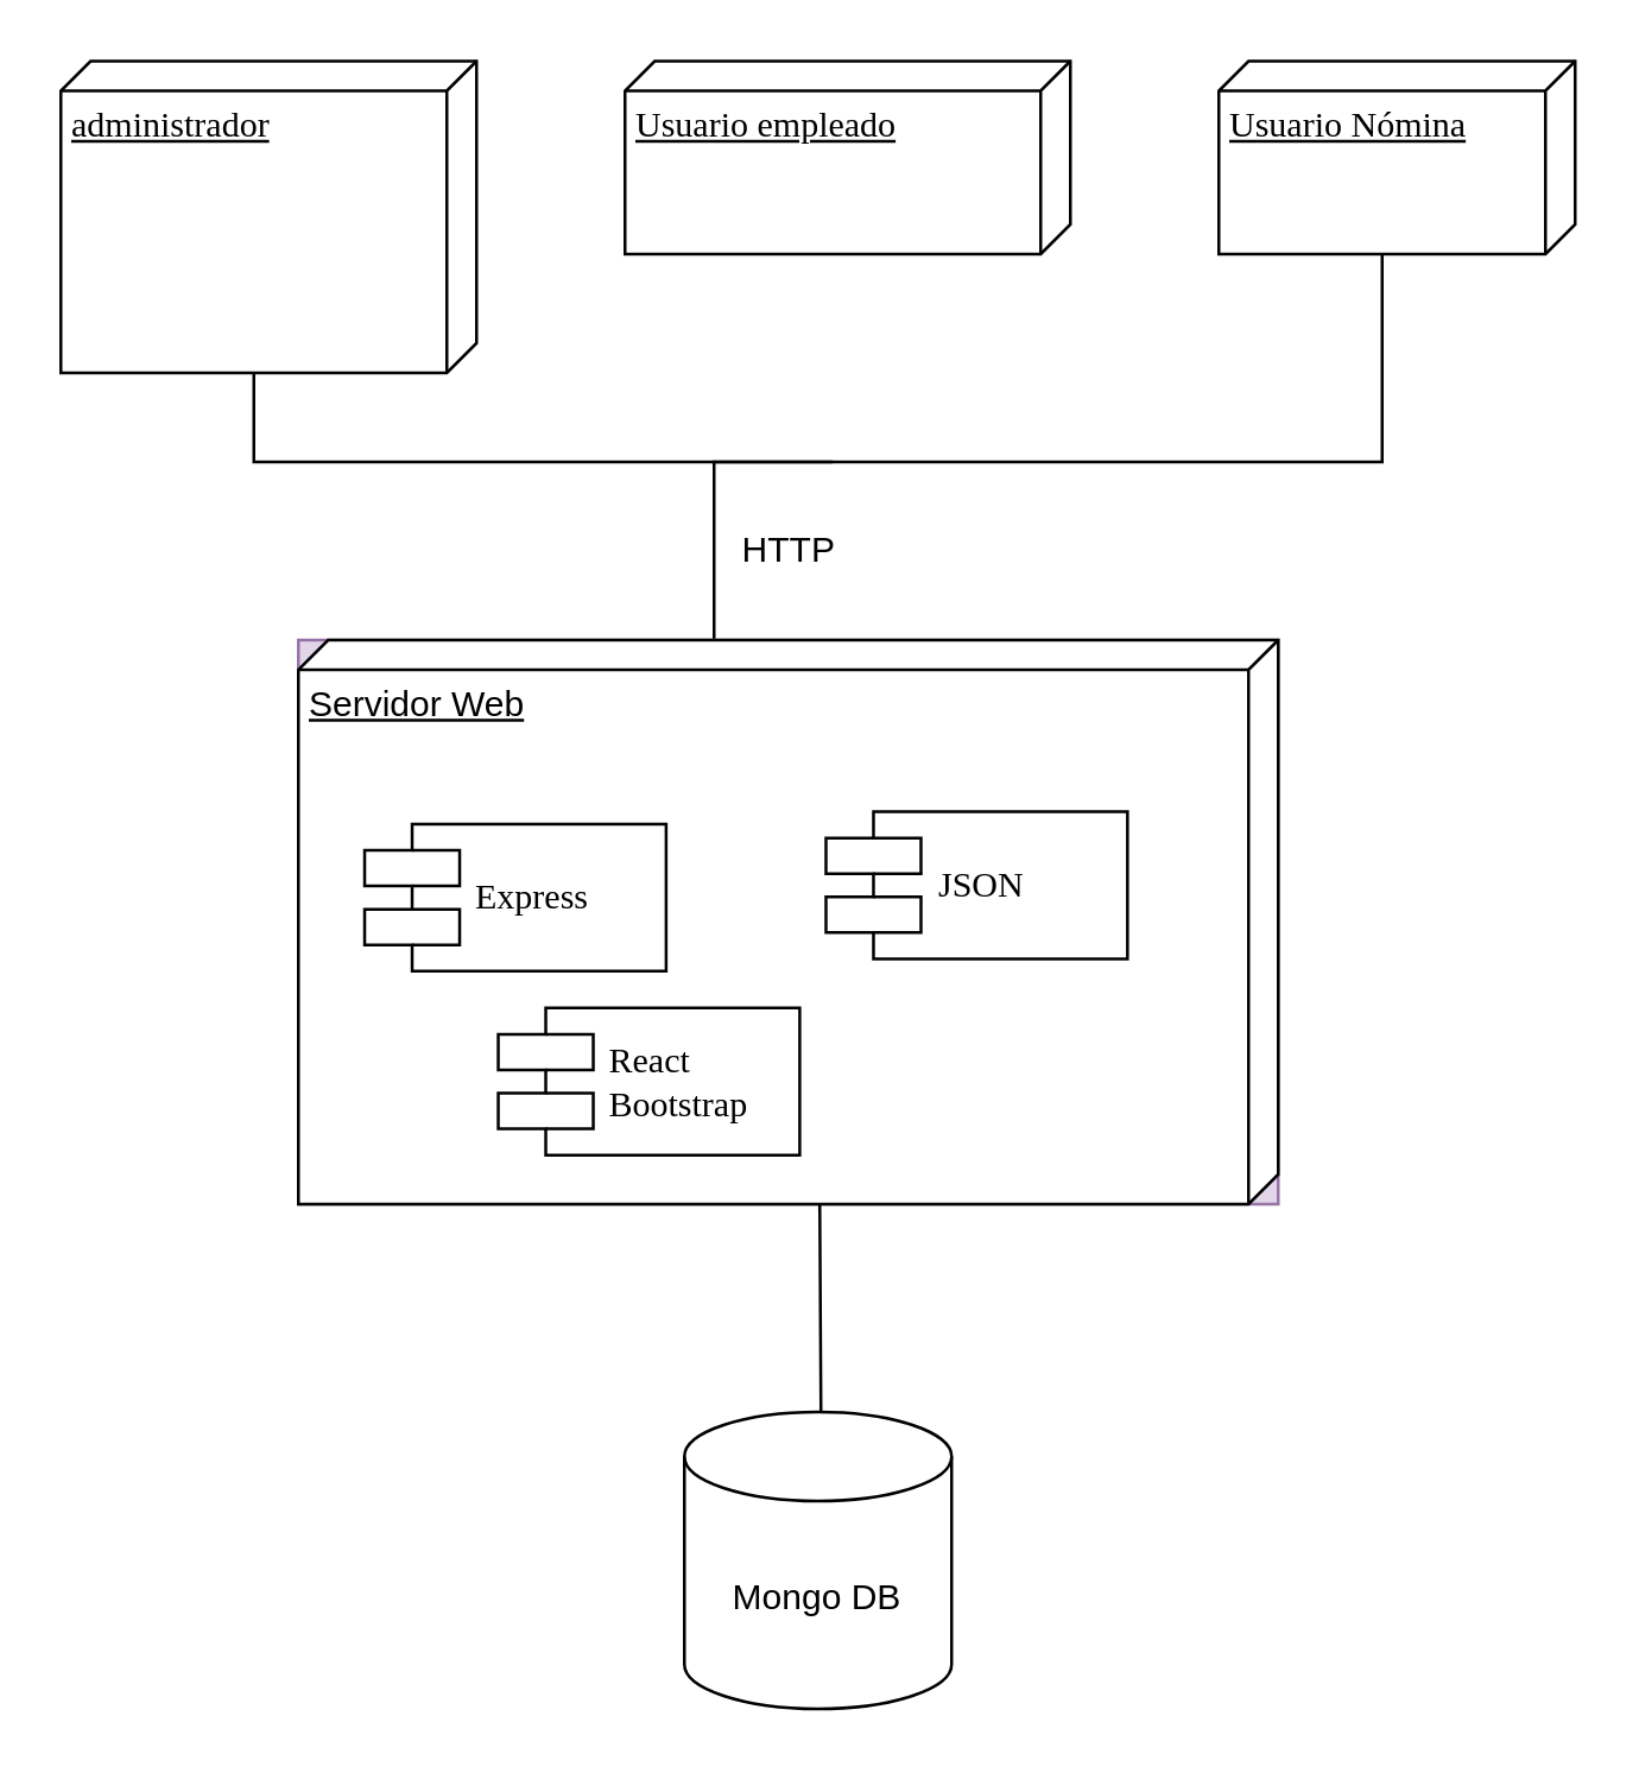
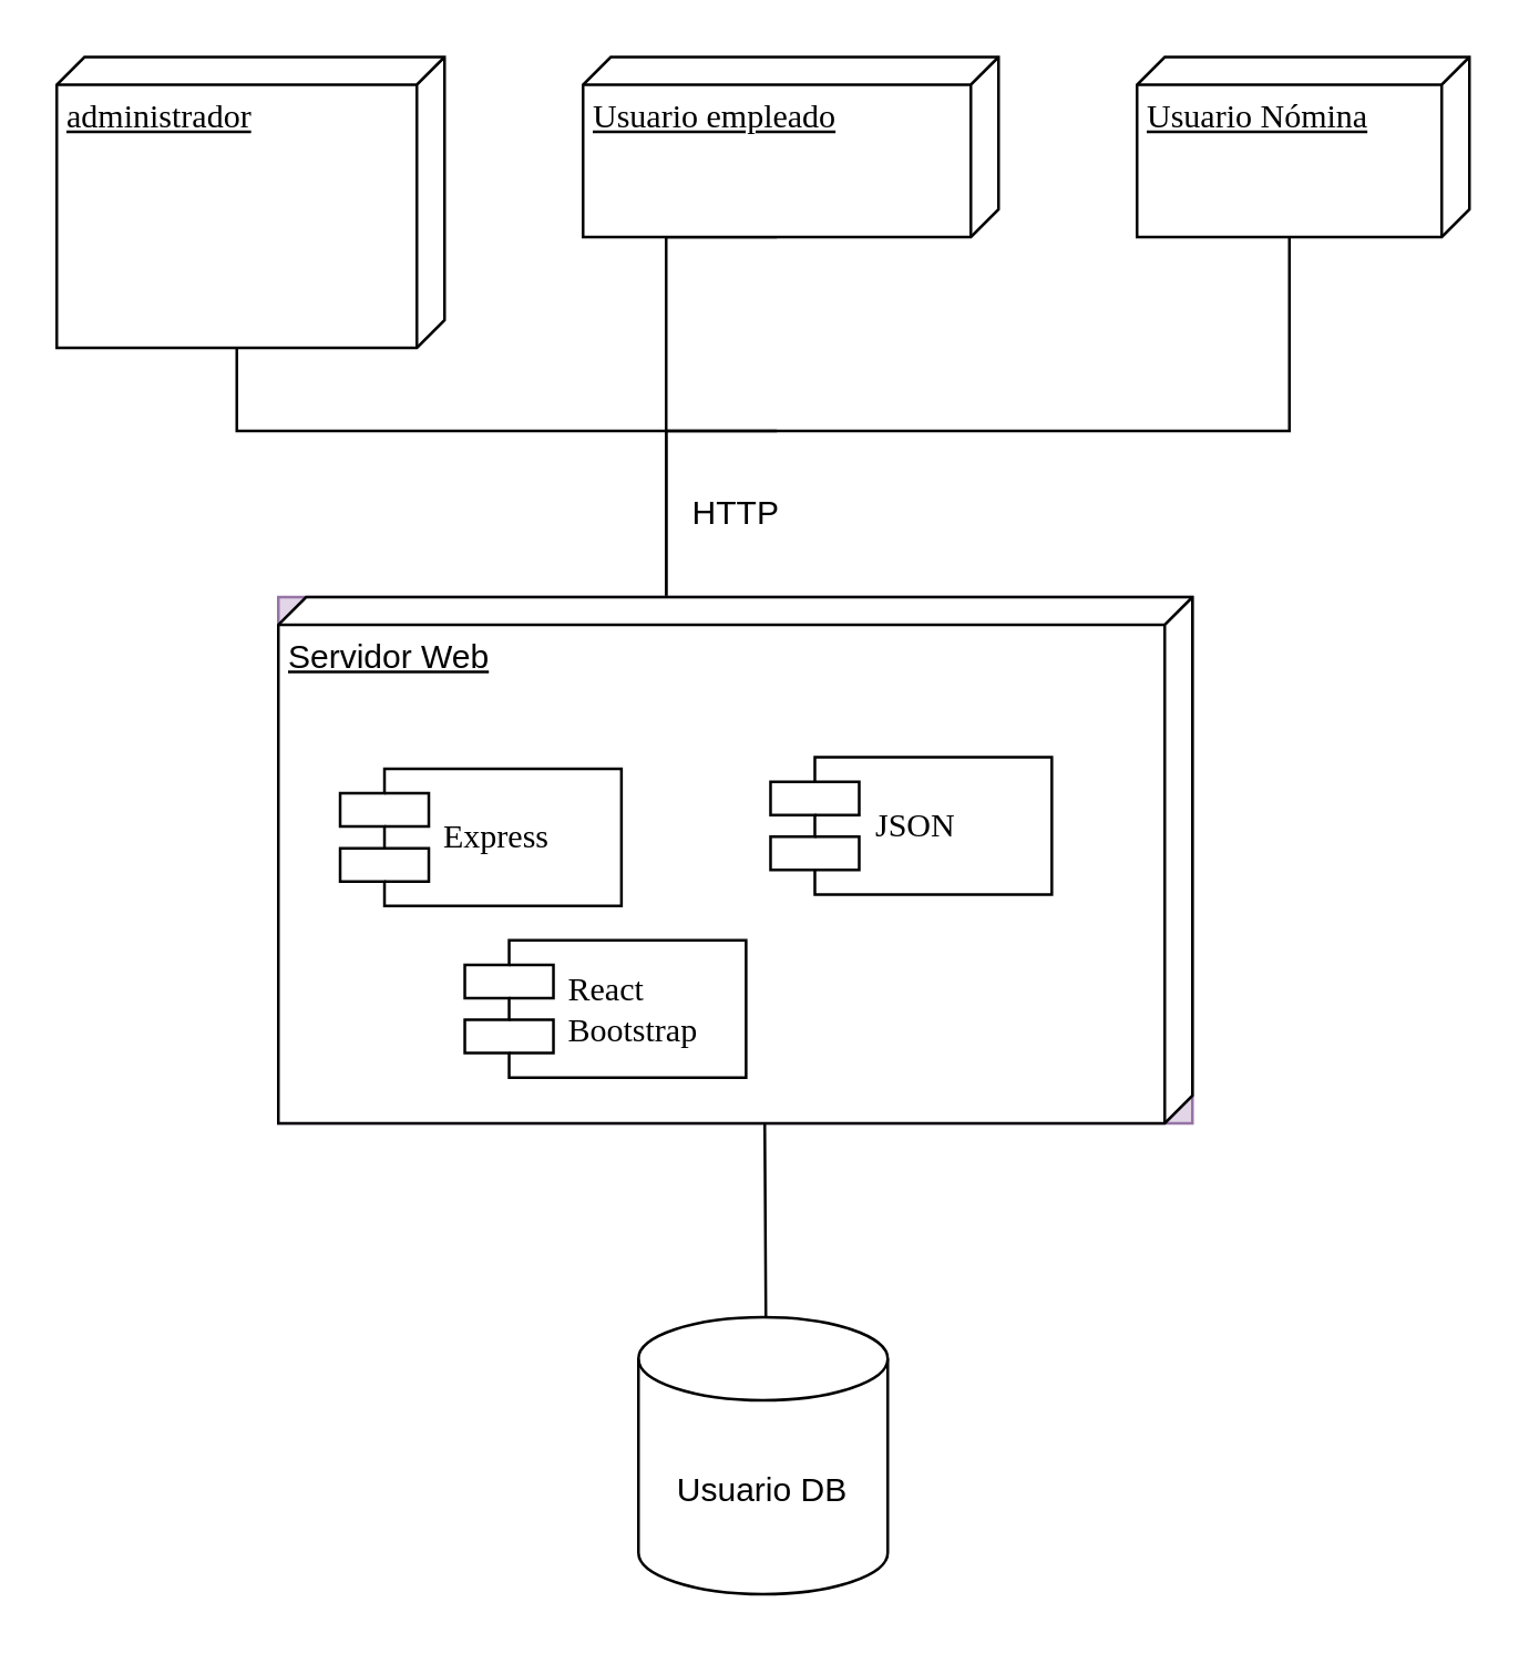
+ <mxCell id="4" style="edgeStyle=orthogonalEdgeStyle;rounded=0;orthogonalLoop=1;jettySize=auto;html=1;exitX=0;exitY=0;exitDx=65;exitDy=80;exitPerimeter=0;entryX=0;entryY=0;entryDx=0;entryDy=190;entryPerimeter=0;endArrow=none;endFill=0;" edge="1" parent="1" source="5" target="9"><mxGeometry relative="1" as="geometry"><Array as="points"><mxPoint x="280" y="85" /></Array></mxGeometry></mxCell>
- <mxCell id="14" value="Mongo DB" style="shape=cylinder3;whiteSpace=wrap;html=1;boundedLbl=1;backgroundOutline=1;size=15;gradientColor=none;" vertex="1" parent="1"><mxGeometry x="230" y="475" width="90" height="100" as="geometry" /></mxCell>
+ <mxCell id="14" value="Usuario DB" style="shape=cylinder3;whiteSpace=wrap;html=1;boundedLbl=1;backgroundOutline=1;size=15;gradientColor=none;" vertex="1" parent="1"><mxGeometry x="230" y="475" width="90" height="100" as="geometry" /></mxCell>
